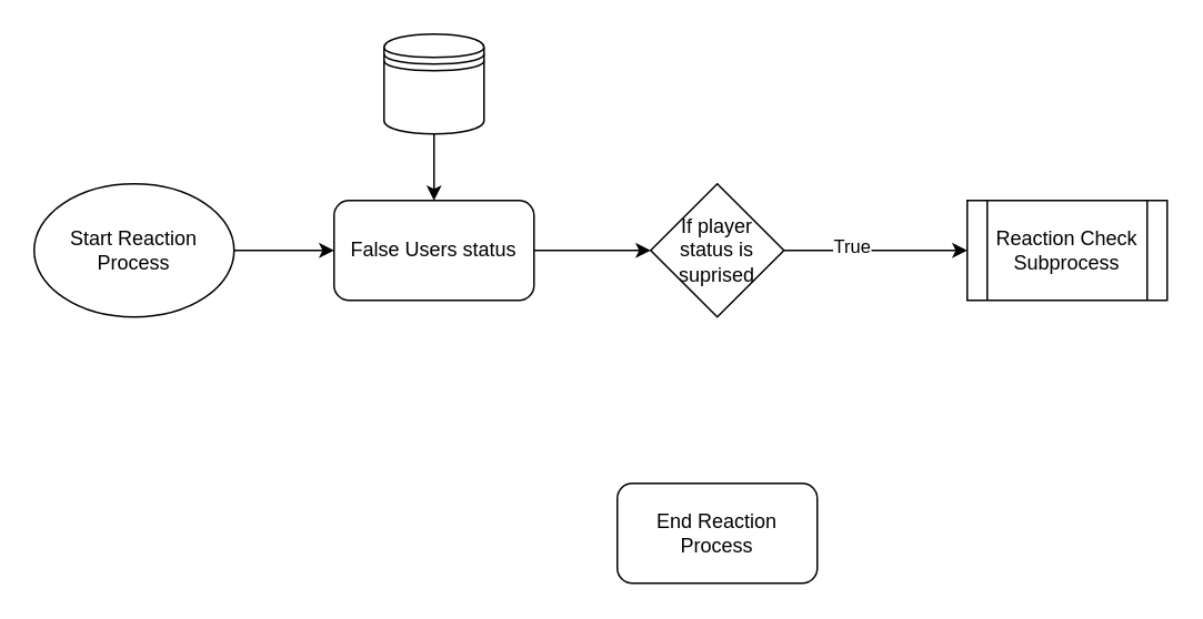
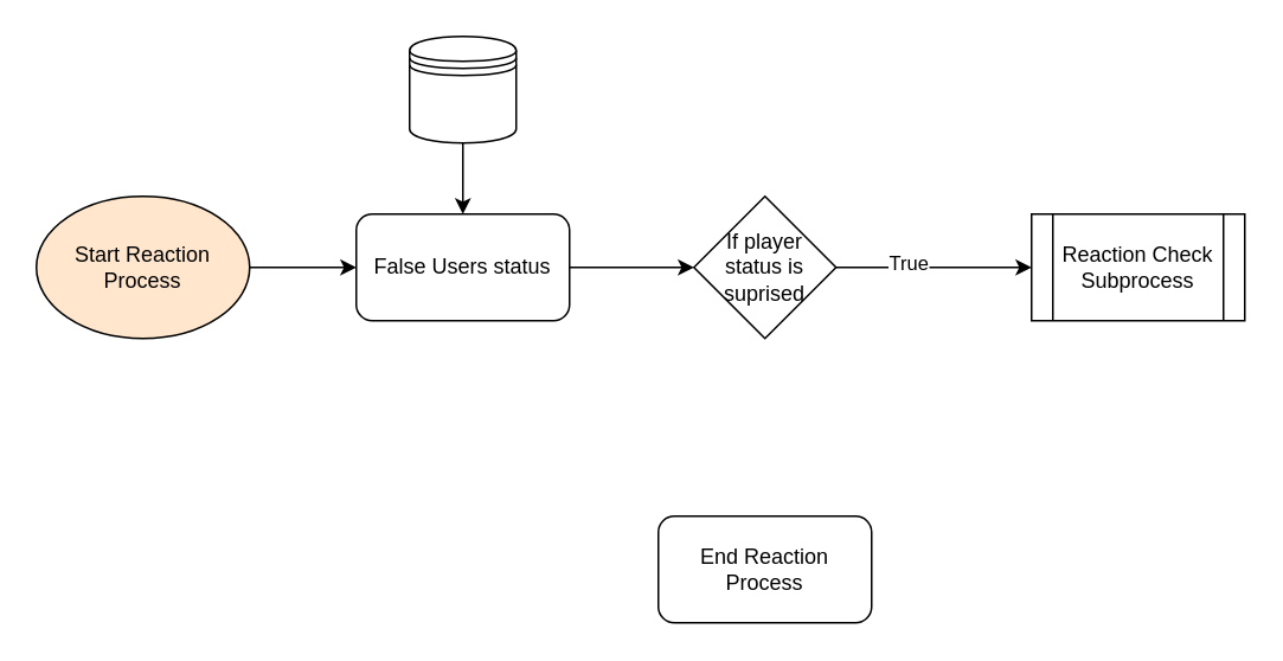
- <mxCell id="3" value="Start Reaction Process" style="ellipse;whiteSpace=wrap;html=1;" vertex="1" parent="1"><mxGeometry x="20" y="110" width="120" height="80" as="geometry" /></mxCell>
+ <mxCell id="3" value="Start Reaction Process" style="ellipse;whiteSpace=wrap;html=1;fillColor=#ffe6cc;" vertex="1" parent="1"><mxGeometry x="20" y="110" width="120" height="80" as="geometry" /></mxCell>
